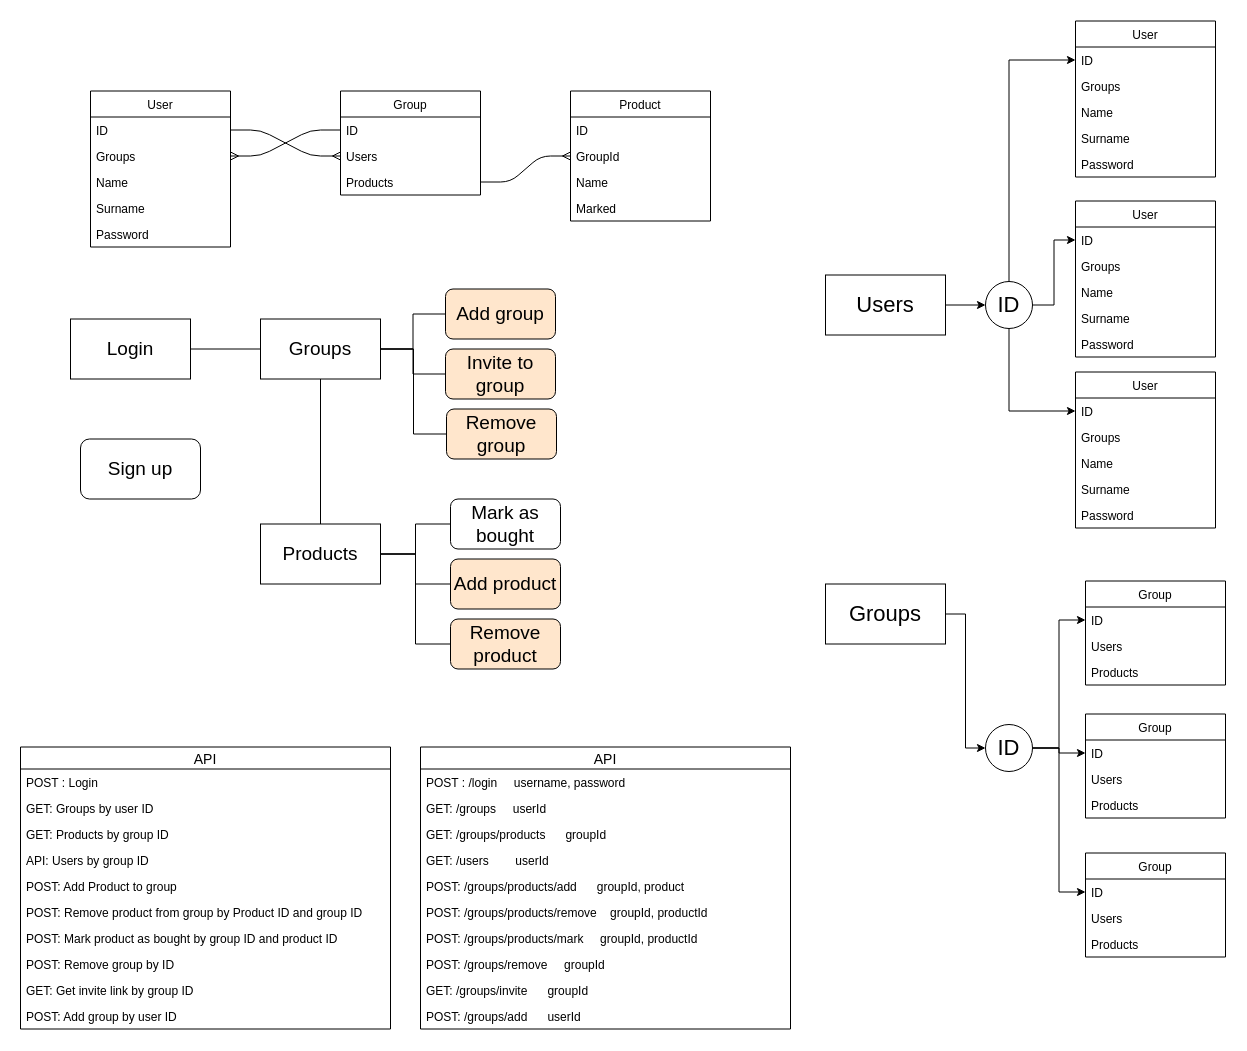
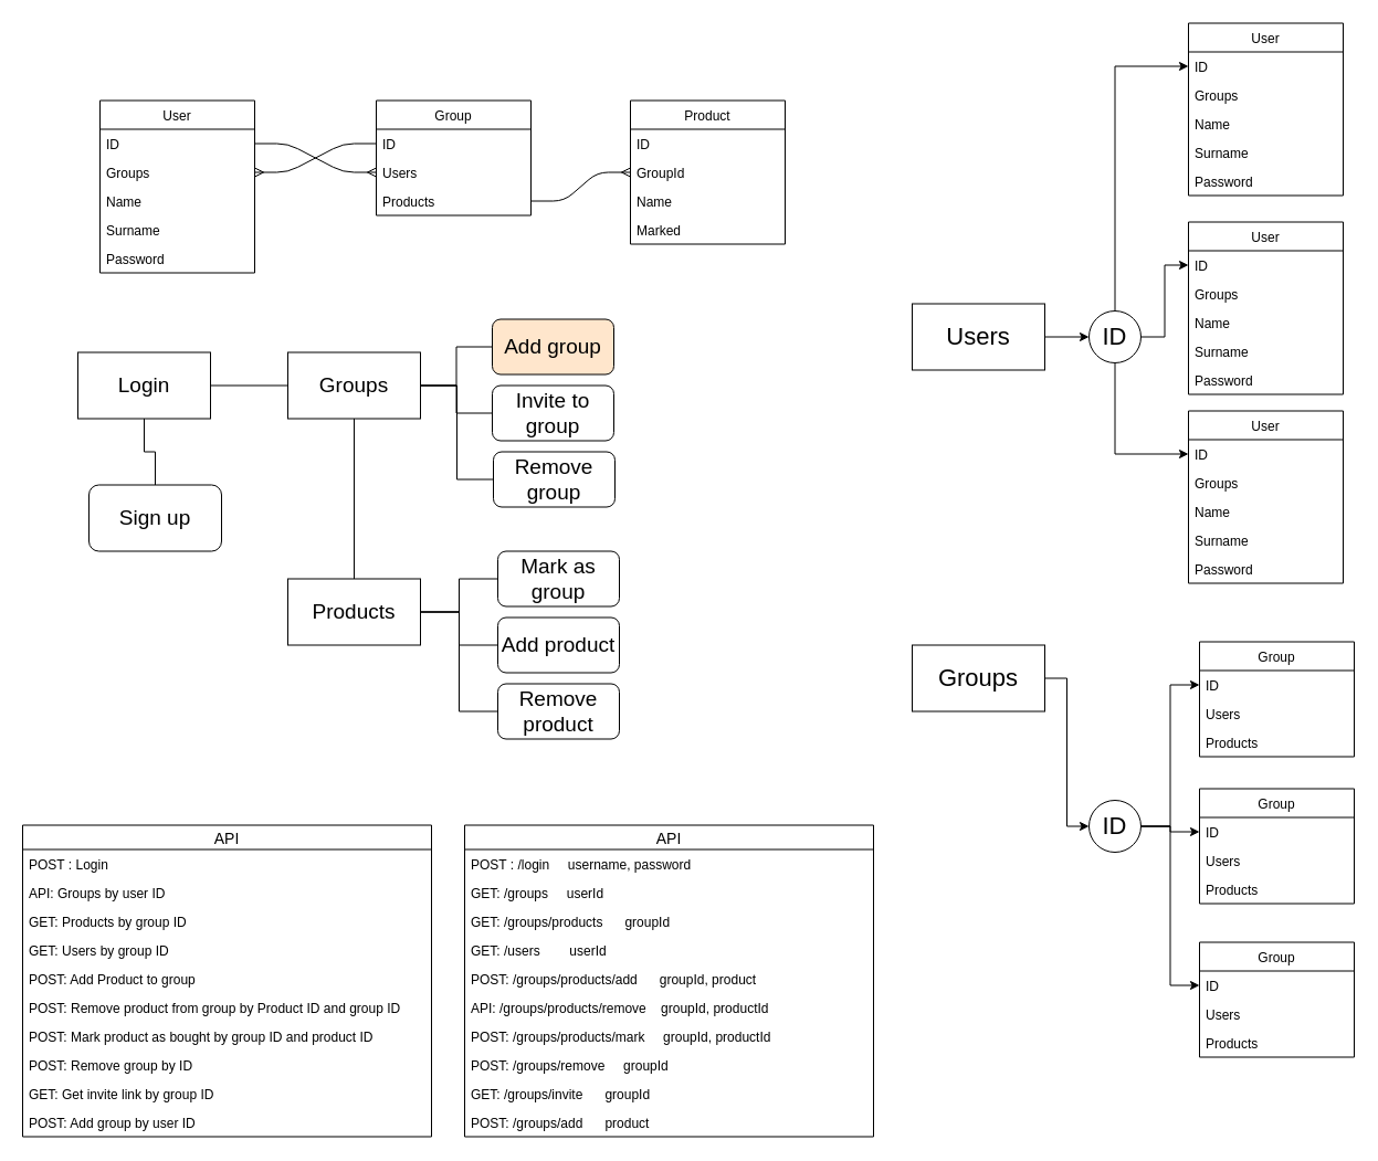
- <mxCell id="37" value="Invite to group" style="rounded=1;whiteSpace=wrap;html=1;fontSize=19;fillColor=#ffe6cc;" parent="1" vertex="1"><mxGeometry x="445" y="348.5" width="110" height="50" as="geometry" /></mxCell>
+ <mxCell id="37" value="Invite to group" style="rounded=1;whiteSpace=wrap;html=1;fontSize=19;" parent="1" vertex="1"><mxGeometry x="445" y="348.5" width="110" height="50" as="geometry" /></mxCell>
+ <mxCell id="24" style="edgeStyle=orthogonalEdgeStyle;rounded=0;orthogonalLoop=1;jettySize=auto;html=1;exitX=0.5;exitY=1;exitDx=0;exitDy=0;entryX=0.5;entryY=0;entryDx=0;entryDy=0;startArrow=none;startFill=0;endArrow=none;endFill=0;fontSize=19;" parent="1" source="25" target="42" edge="1"><mxGeometry relative="1" as="geometry" /></mxCell>
- <mxCell id="41" value="Remove group" style="rounded=1;whiteSpace=wrap;html=1;fontSize=19;fillColor=#ffe6cc;" parent="1" vertex="1"><mxGeometry x="446" y="408.5" width="110" height="50" as="geometry" /></mxCell>
+ <mxCell id="41" value="Remove group" style="rounded=1;whiteSpace=wrap;html=1;fontSize=19;" parent="1" vertex="1"><mxGeometry x="446" y="408.5" width="110" height="50" as="geometry" /></mxCell>
- <mxCell id="38" value="Mark as bought" style="rounded=1;whiteSpace=wrap;html=1;fontSize=19;" parent="1" vertex="1"><mxGeometry x="450" y="498.5" width="110" height="50" as="geometry" /></mxCell>
+ <mxCell id="38" value="Mark as group" style="rounded=1;whiteSpace=wrap;html=1;fontSize=19;" parent="1" vertex="1"><mxGeometry x="450" y="498.5" width="110" height="50" as="geometry" /></mxCell>
- <mxCell id="39" value="Add product" style="rounded=1;whiteSpace=wrap;html=1;fontSize=19;fillColor=#ffe6cc;" parent="1" vertex="1"><mxGeometry x="450" y="558.5" width="110" height="50" as="geometry" /></mxCell>
+ <mxCell id="39" value="Add product" style="rounded=1;whiteSpace=wrap;html=1;fontSize=19;" parent="1" vertex="1"><mxGeometry x="450" y="558.5" width="110" height="50" as="geometry" /></mxCell>
- <mxCell id="40" value="Remove product" style="rounded=1;whiteSpace=wrap;html=1;fontSize=19;fillColor=#ffe6cc;" parent="1" vertex="1"><mxGeometry x="450" y="618.5" width="110" height="50" as="geometry" /></mxCell>
+ <mxCell id="40" value="Remove product" style="rounded=1;whiteSpace=wrap;html=1;fontSize=19;" parent="1" vertex="1"><mxGeometry x="450" y="618.5" width="110" height="50" as="geometry" /></mxCell>
- <mxCell id="45" value="GET: Groups by user ID" style="text;strokeColor=none;fillColor=none;spacingLeft=4;spacingRight=4;overflow=hidden;rotatable=0;points=[[0,0.5],[1,0.5]];portConstraint=eastwest;fontSize=12;" parent="43" vertex="1"><mxGeometry y="48" width="370" height="26" as="geometry" /></mxCell>
+ <mxCell id="45" value="API: Groups by user ID" style="text;strokeColor=none;fillColor=none;spacingLeft=4;spacingRight=4;overflow=hidden;rotatable=0;points=[[0,0.5],[1,0.5]];portConstraint=eastwest;fontSize=12;" parent="43" vertex="1"><mxGeometry y="48" width="370" height="26" as="geometry" /></mxCell>
- <mxCell id="47" value="API: Users by group ID" style="text;strokeColor=none;fillColor=none;spacingLeft=4;spacingRight=4;overflow=hidden;rotatable=0;points=[[0,0.5],[1,0.5]];portConstraint=eastwest;fontSize=12;" parent="43" vertex="1"><mxGeometry y="100" width="370" height="26" as="geometry" /></mxCell>
+ <mxCell id="47" value="GET: Users by group ID" style="text;strokeColor=none;fillColor=none;spacingLeft=4;spacingRight=4;overflow=hidden;rotatable=0;points=[[0,0.5],[1,0.5]];portConstraint=eastwest;fontSize=12;" parent="43" vertex="1"><mxGeometry y="100" width="370" height="26" as="geometry" /></mxCell>
- <mxCell id="60" value="POST: /groups/products/remove    groupId, productId" style="text;strokeColor=none;fillColor=none;spacingLeft=4;spacingRight=4;overflow=hidden;rotatable=0;points=[[0,0.5],[1,0.5]];portConstraint=eastwest;fontSize=12;" parent="54" vertex="1"><mxGeometry y="152" width="370" height="26" as="geometry" /></mxCell>
+ <mxCell id="60" value="API: /groups/products/remove    groupId, productId" style="text;strokeColor=none;fillColor=none;spacingLeft=4;spacingRight=4;overflow=hidden;rotatable=0;points=[[0,0.5],[1,0.5]];portConstraint=eastwest;fontSize=12;" parent="54" vertex="1"><mxGeometry y="152" width="370" height="26" as="geometry" /></mxCell>
- <mxCell id="64" value="POST: /groups/add      userId" style="text;strokeColor=none;fillColor=none;spacingLeft=4;spacingRight=4;overflow=hidden;rotatable=0;points=[[0,0.5],[1,0.5]];portConstraint=eastwest;fontSize=12;" parent="54" vertex="1"><mxGeometry y="256" width="370" height="26" as="geometry" /></mxCell>
+ <mxCell id="64" value="POST: /groups/add      product" style="text;strokeColor=none;fillColor=none;spacingLeft=4;spacingRight=4;overflow=hidden;rotatable=0;points=[[0,0.5],[1,0.5]];portConstraint=eastwest;fontSize=12;" parent="54" vertex="1"><mxGeometry y="256" width="370" height="26" as="geometry" /></mxCell>
